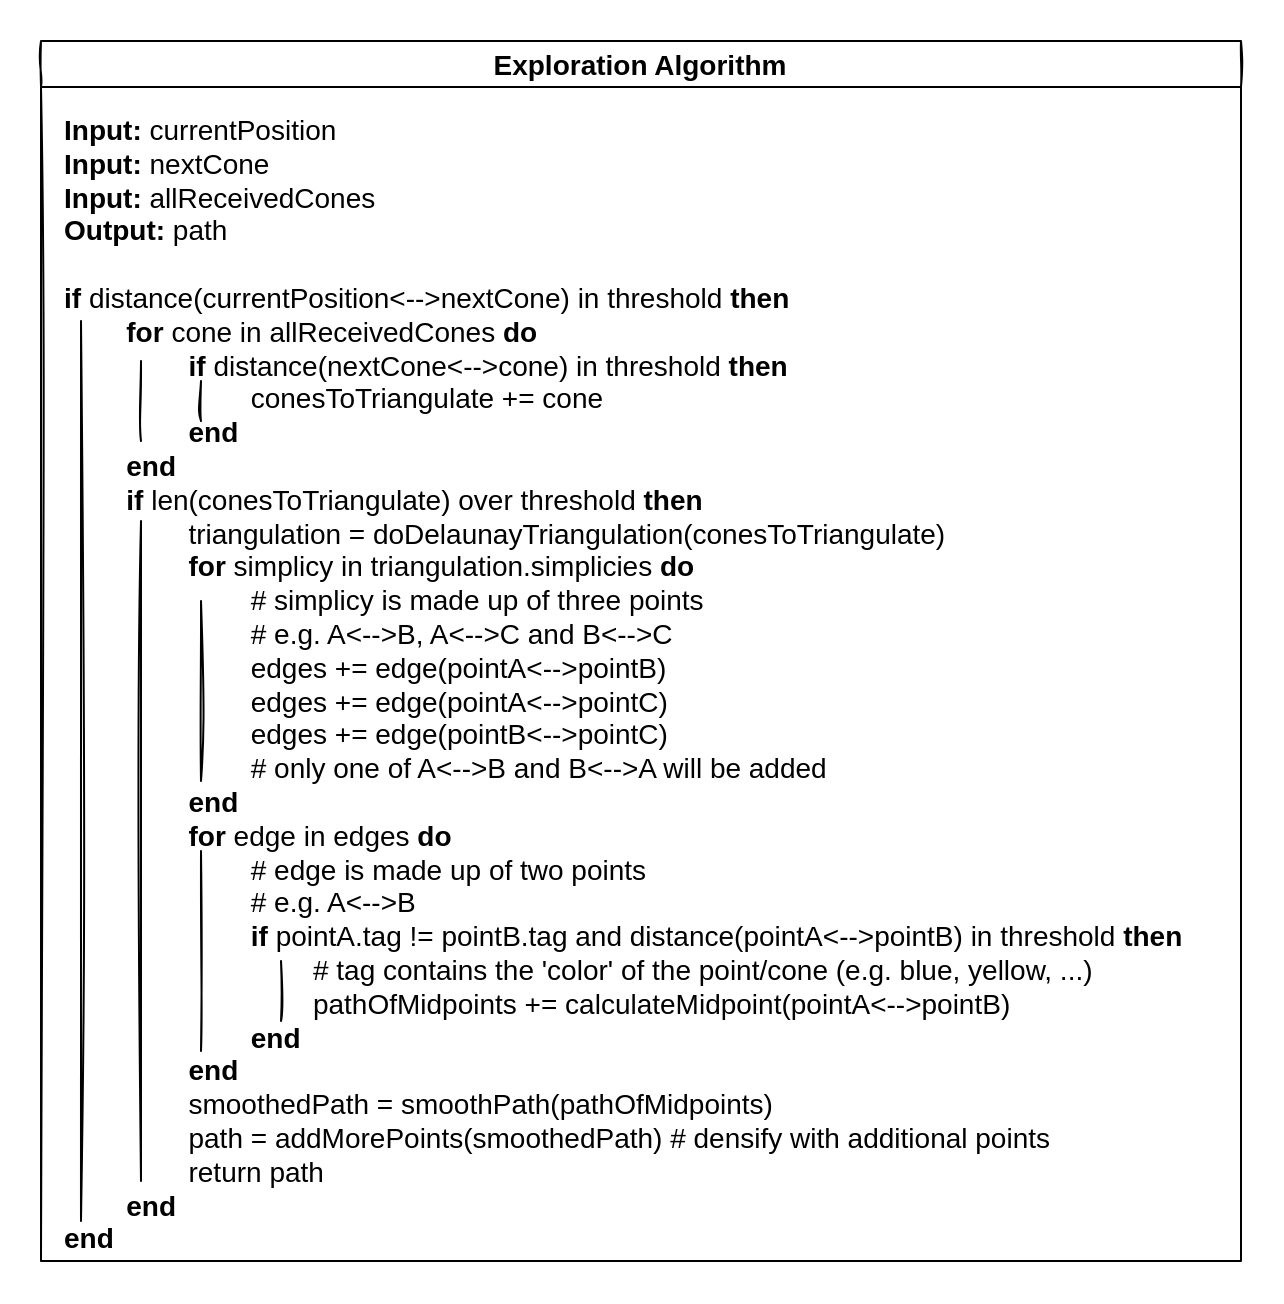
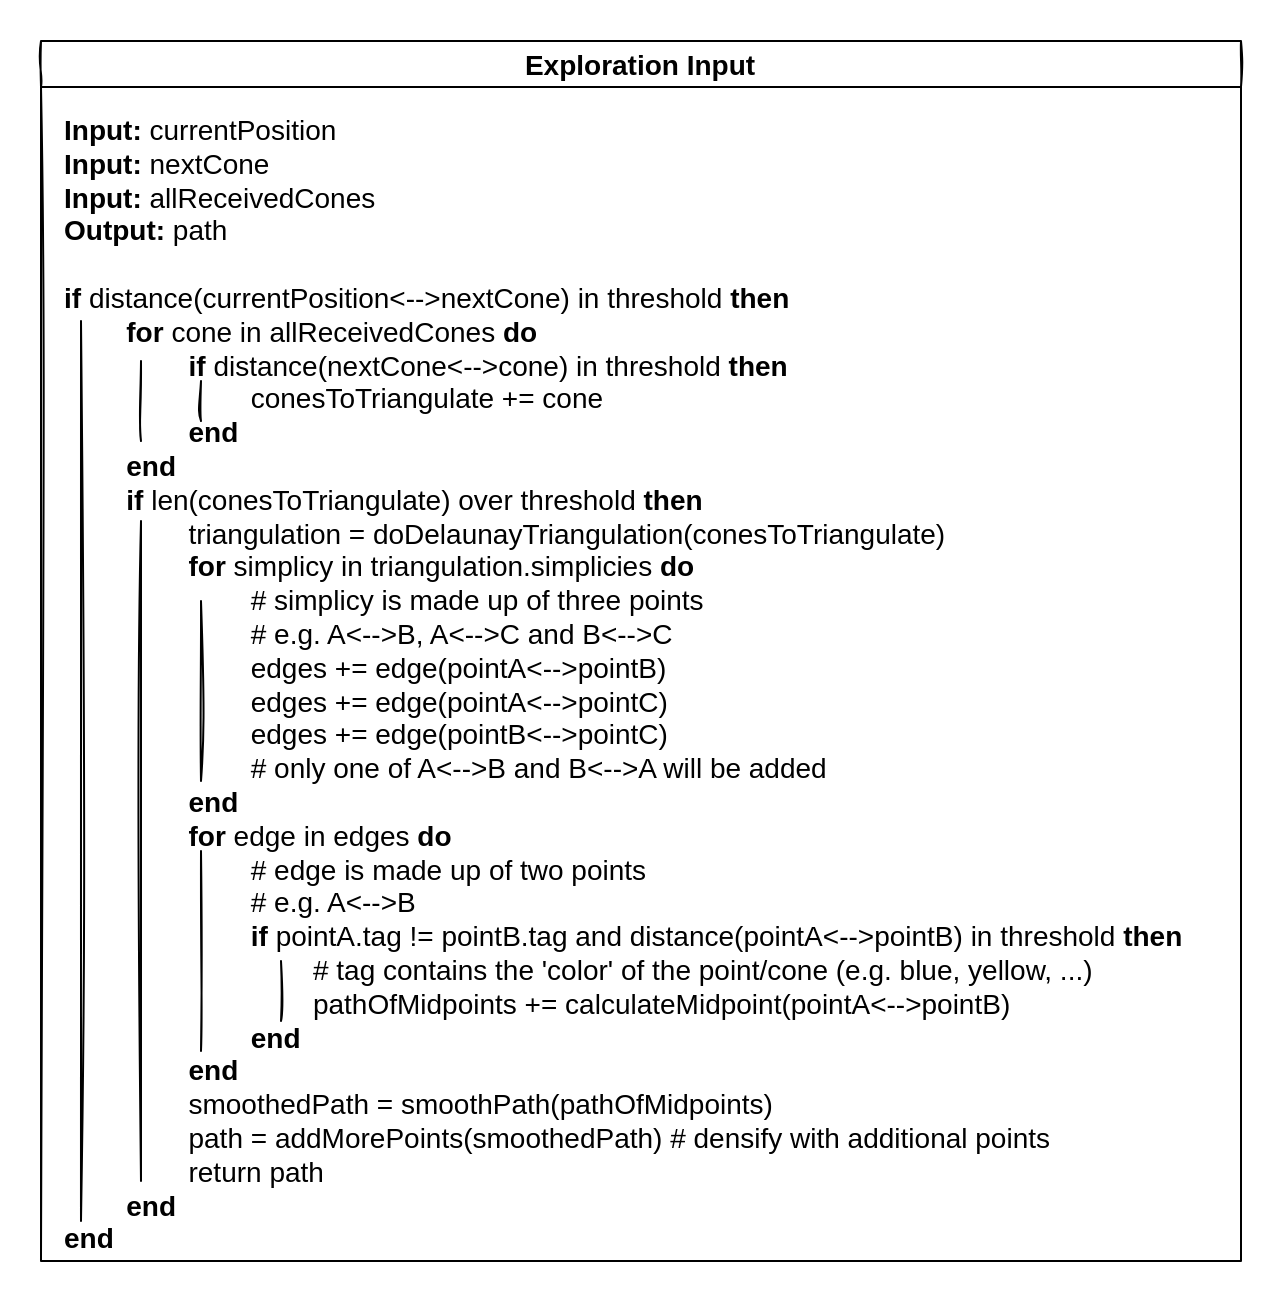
- <mxCell id="2" value="Exploration Algorithm" style="swimlane;fontSize=14;glass=0;sketch=1;" vertex="1" parent="1"><mxGeometry x="20" y="20" width="600" height="610" as="geometry"><mxRectangle x="80" y="80" width="180" height="23" as="alternateBounds" /></mxGeometry></mxCell>
+ <mxCell id="2" value="Exploration Input" style="swimlane;fontSize=14;glass=0;sketch=1;" vertex="1" parent="1"><mxGeometry x="20" y="20" width="600" height="610" as="geometry"><mxRectangle x="80" y="80" width="180" height="23" as="alternateBounds" /></mxGeometry></mxCell>
